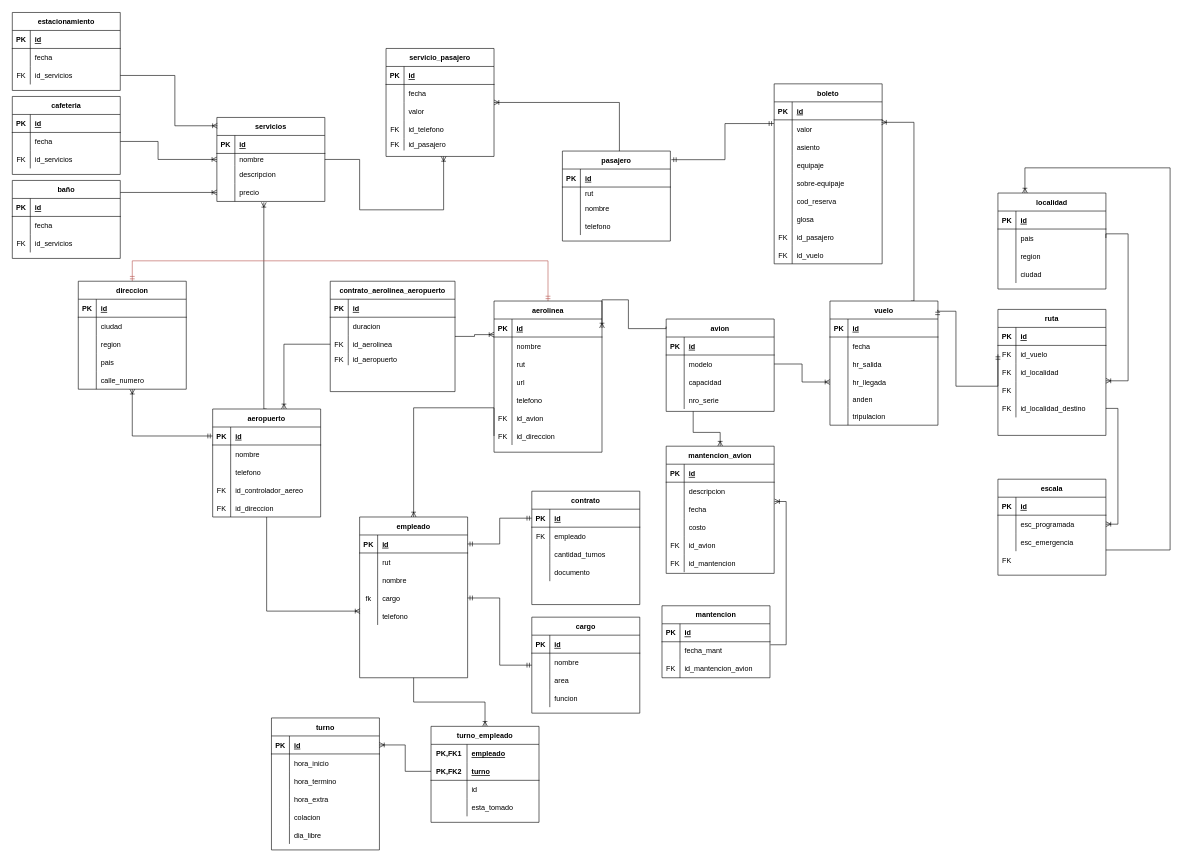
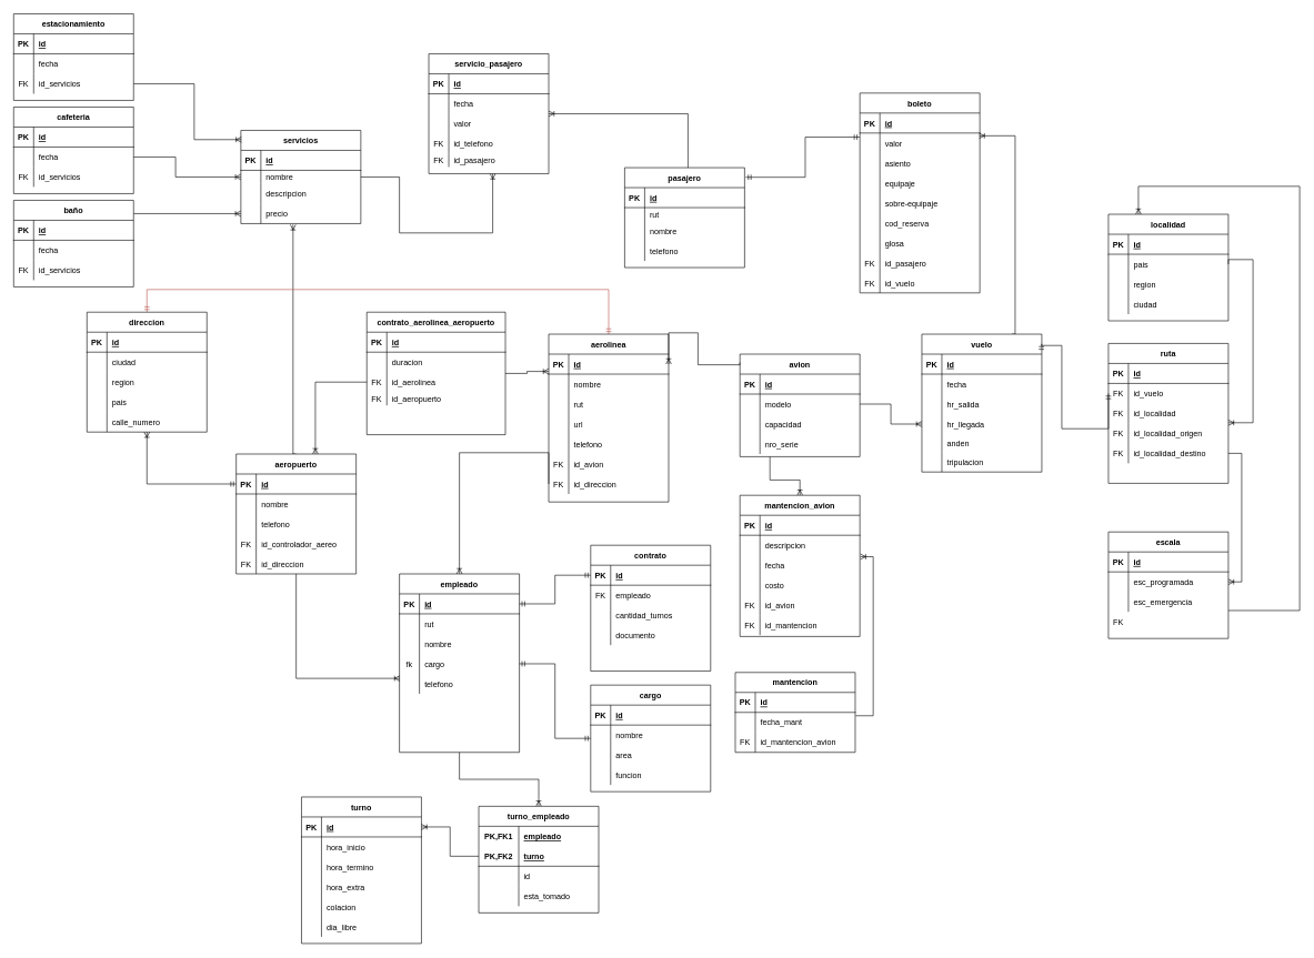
+ <mxCell id="115" value="id_localidad_origen" style="shape=partialRectangle;connectable=0;fillColor=none;top=0;left=0;bottom=0;right=0;align=left;spacingLeft=6;fontStyle=0;overflow=hidden;" vertex="1" parent="113"><mxGeometry x="30" width="150" height="30" as="geometry" /></mxCell>
